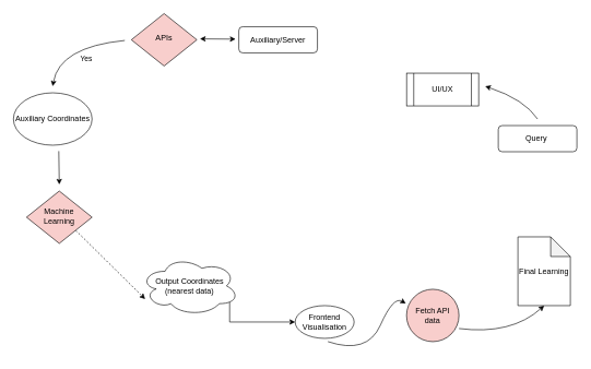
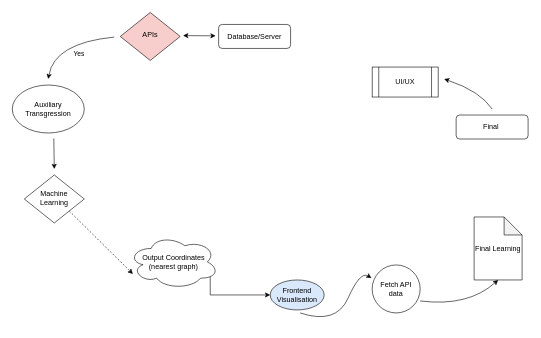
- <mxCell id="2" value="Auxiliary/Server" style="rounded=1;whiteSpace=wrap;html=1;fontSize=12;glass=0;strokeWidth=1;shadow=0;" parent="1" vertex="1"><mxGeometry x="364" y="40" width="120" height="40" as="geometry" /></mxCell>
+ <mxCell id="2" value="Database/Server" style="rounded=1;whiteSpace=wrap;html=1;fontSize=12;glass=0;strokeWidth=1;shadow=0;" parent="1" vertex="1"><mxGeometry x="364" y="40" width="120" height="40" as="geometry" /></mxCell>
- <mxCell id="6" value="Auxiliary Coordinates" style="ellipse;whiteSpace=wrap;html=1;" vertex="1" parent="1"><mxGeometry x="20" y="141" width="120" height="80" as="geometry" /></mxCell>
+ <mxCell id="6" value="Auxiliary Transgression" style="ellipse;whiteSpace=wrap;html=1;" vertex="1" parent="1"><mxGeometry x="20" y="141" width="120" height="80" as="geometry" /></mxCell>
- <mxCell id="4" value="Query&amp;nbsp;" style="rounded=1;whiteSpace=wrap;html=1;fontSize=12;glass=0;strokeWidth=1;shadow=0;" parent="1" vertex="1"><mxGeometry x="760" y="191" width="120" height="40" as="geometry" /></mxCell>
+ <mxCell id="4" value="Final&amp;nbsp;" style="rounded=1;whiteSpace=wrap;html=1;fontSize=12;glass=0;strokeWidth=1;shadow=0;" parent="1" vertex="1"><mxGeometry x="760" y="191" width="120" height="40" as="geometry" /></mxCell>
- <mxCell id="18" value="Machine Learning" style="rhombus;whiteSpace=wrap;html=1;shadow=0;fontFamily=Helvetica;fontSize=12;align=center;strokeWidth=1;spacing=6;spacingTop=-4;fillColor=#f8cecc;" vertex="1" parent="1"><mxGeometry x="40" y="291" width="100" height="80" as="geometry" /></mxCell>
+ <mxCell id="18" value="Machine Learning" style="rhombus;whiteSpace=wrap;html=1;shadow=0;fontFamily=Helvetica;fontSize=12;align=center;strokeWidth=1;spacing=6;spacingTop=-4;" vertex="1" parent="1"><mxGeometry x="40" y="291" width="100" height="80" as="geometry" /></mxCell>
- <mxCell id="7" value="Output Coordinates (nearest data)" style="ellipse;shape=cloud;whiteSpace=wrap;html=1;" vertex="1" parent="1"><mxGeometry x="214" y="391" width="150" height="90" as="geometry" /></mxCell>
+ <mxCell id="7" value="Output Coordinates (nearest graph)" style="ellipse;shape=cloud;whiteSpace=wrap;html=1;" vertex="1" parent="1"><mxGeometry x="214" y="391" width="150" height="90" as="geometry" /></mxCell>
- <mxCell id="9" value="Fetch API data" style="ellipse;whiteSpace=wrap;html=1;aspect=fixed;fillColor=#f8cecc;" vertex="1" parent="1"><mxGeometry x="620" y="441" width="80" height="80" as="geometry" /></mxCell>
+ <mxCell id="9" value="Fetch API data" style="ellipse;whiteSpace=wrap;html=1;aspect=fixed;" vertex="1" parent="1"><mxGeometry x="620" y="441" width="80" height="80" as="geometry" /></mxCell>
- <mxCell id="5" value="Frontend Visualisation" style="ellipse;whiteSpace=wrap;html=1;" vertex="1" parent="1"><mxGeometry x="450" y="466" width="90" height="50" as="geometry" /></mxCell>
+ <mxCell id="5" value="Frontend Visualisation" style="ellipse;whiteSpace=wrap;html=1;fillColor=#dae8fc;" vertex="1" parent="1"><mxGeometry x="450" y="466" width="90" height="50" as="geometry" /></mxCell>
